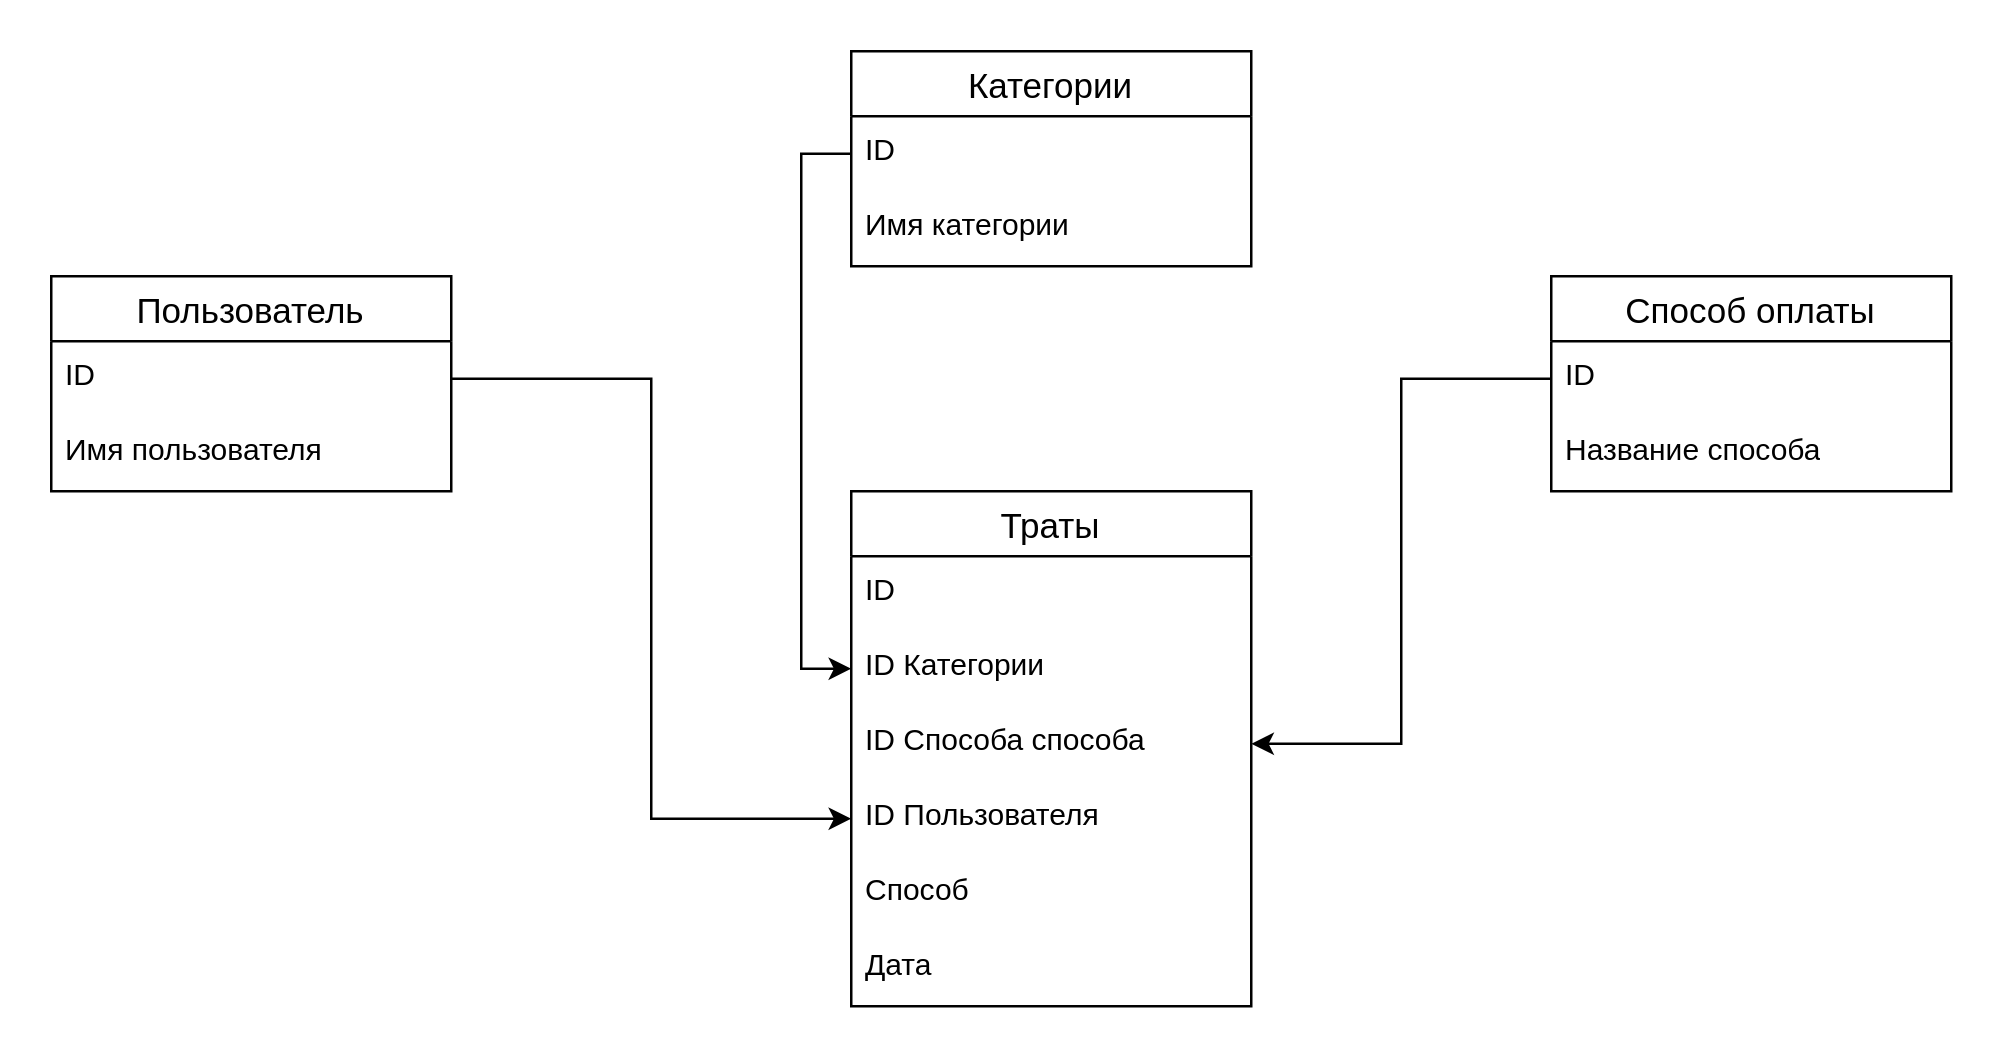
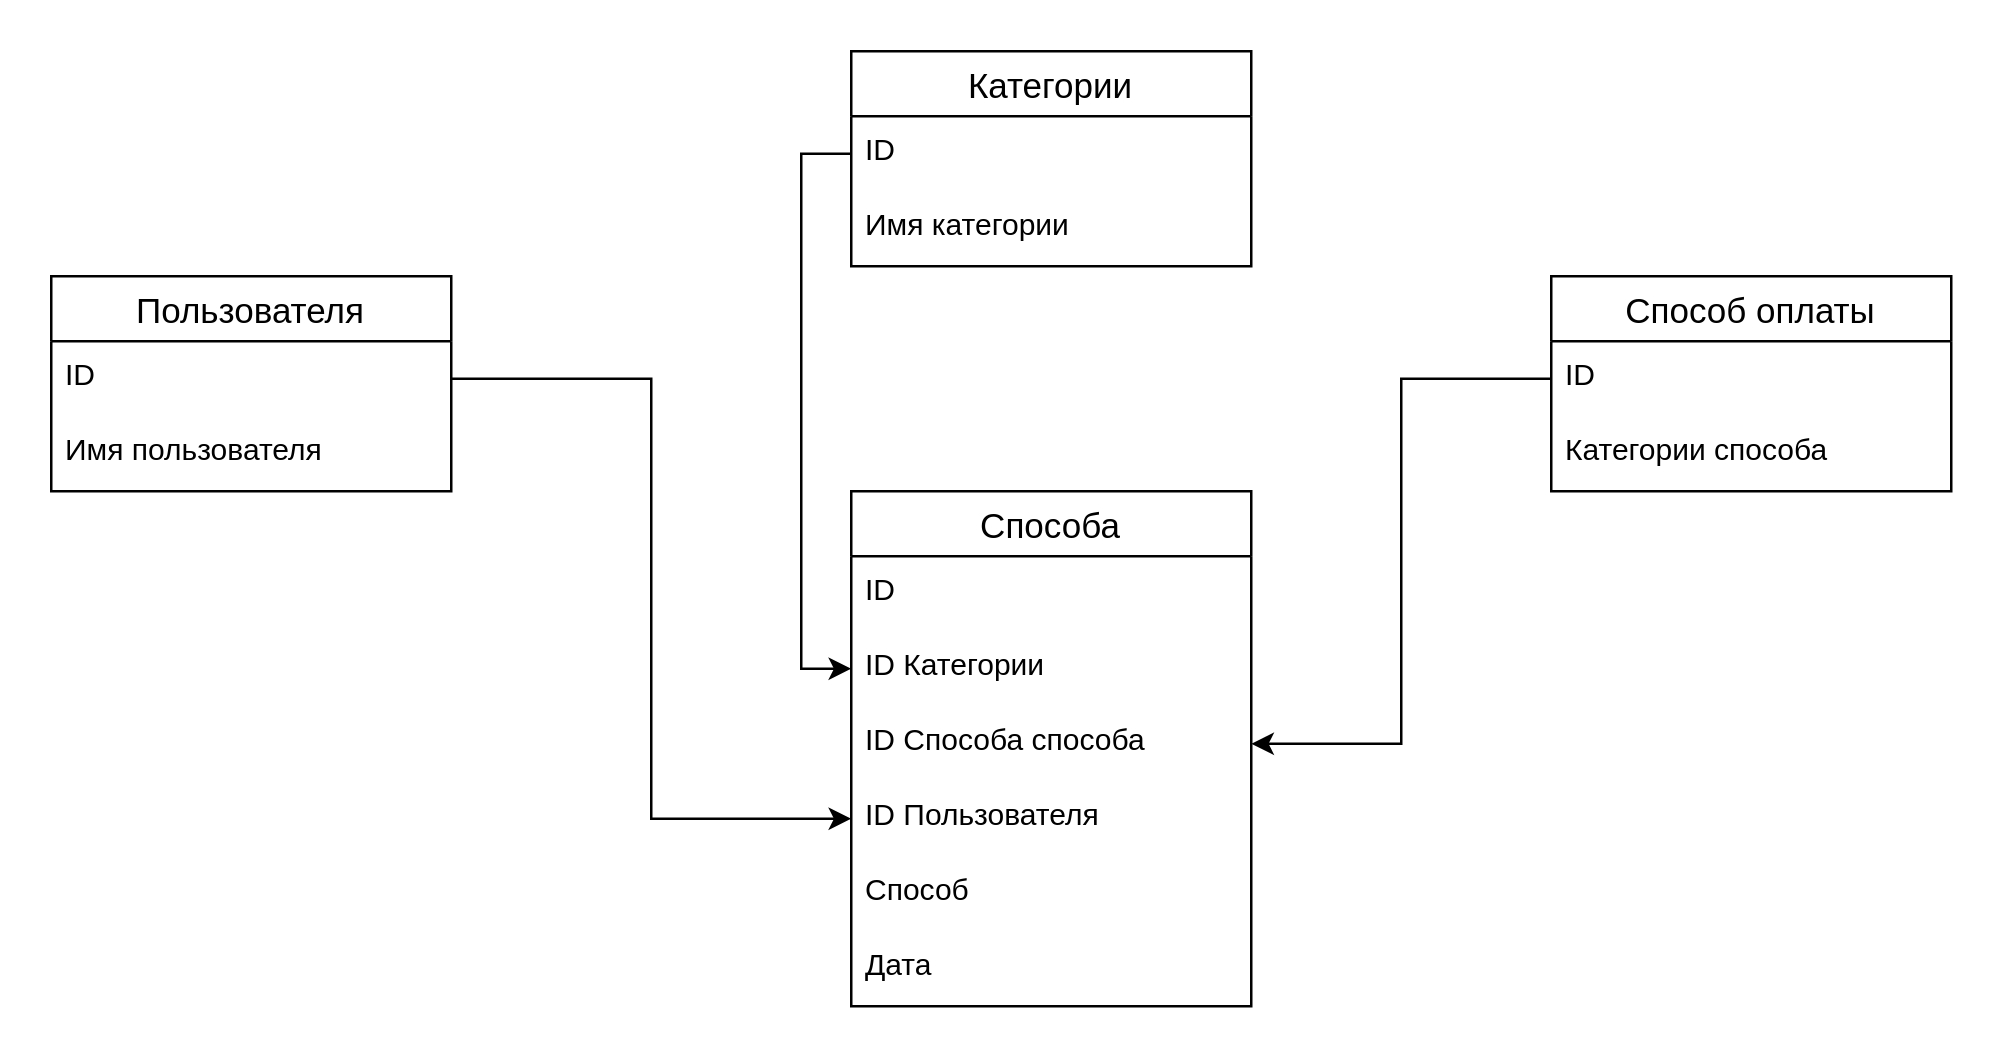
- <mxCell id="2" value="Пользователь" style="swimlane;fontStyle=0;childLayout=stackLayout;horizontal=1;startSize=26;horizontalStack=0;resizeParent=1;resizeParentMax=0;resizeLast=0;collapsible=1;marginBottom=0;align=center;fontSize=14;" vertex="1" parent="1"><mxGeometry x="20" y="110" width="160" height="86" as="geometry" /></mxCell>
+ <mxCell id="2" value="Пользователя" style="swimlane;fontStyle=0;childLayout=stackLayout;horizontal=1;startSize=26;horizontalStack=0;resizeParent=1;resizeParentMax=0;resizeLast=0;collapsible=1;marginBottom=0;align=center;fontSize=14;" vertex="1" parent="1"><mxGeometry x="20" y="110" width="160" height="86" as="geometry" /></mxCell>
- <mxCell id="17" value="Название способа" style="text;strokeColor=none;fillColor=none;spacingLeft=4;spacingRight=4;overflow=hidden;rotatable=0;points=[[0,0.5],[1,0.5]];portConstraint=eastwest;fontSize=12;whiteSpace=wrap;html=1;" vertex="1" parent="15"><mxGeometry y="56" width="160" height="30" as="geometry" /></mxCell>
+ <mxCell id="17" value="Категории способа" style="text;strokeColor=none;fillColor=none;spacingLeft=4;spacingRight=4;overflow=hidden;rotatable=0;points=[[0,0.5],[1,0.5]];portConstraint=eastwest;fontSize=12;whiteSpace=wrap;html=1;" vertex="1" parent="15"><mxGeometry y="56" width="160" height="30" as="geometry" /></mxCell>
- <mxCell id="5" value="Траты" style="swimlane;fontStyle=0;childLayout=stackLayout;horizontal=1;startSize=26;horizontalStack=0;resizeParent=1;resizeParentMax=0;resizeLast=0;collapsible=1;marginBottom=0;align=center;fontSize=14;" vertex="1" parent="1"><mxGeometry x="340" y="196" width="160" height="206" as="geometry" /></mxCell>
+ <mxCell id="5" value="Способа" style="swimlane;fontStyle=0;childLayout=stackLayout;horizontal=1;startSize=26;horizontalStack=0;resizeParent=1;resizeParentMax=0;resizeLast=0;collapsible=1;marginBottom=0;align=center;fontSize=14;" vertex="1" parent="1"><mxGeometry x="340" y="196" width="160" height="206" as="geometry" /></mxCell>
